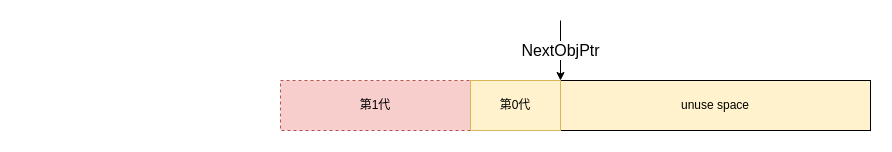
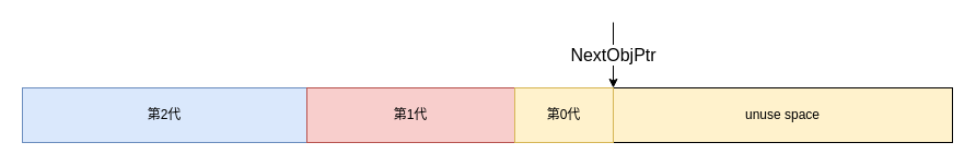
+ <mxCell id="2" value="第2代" style="rounded=0;whiteSpace=wrap;html=1;fillColor=#dae8fc;strokeColor=#6c8ebf;" parent="1" vertex="1"><mxGeometry y="80" width="260" height="50" as="geometry" x="20" /></mxCell>
- <mxCell id="3" value="第1代" style="rounded=0;whiteSpace=wrap;html=1;fillColor=#f8cecc;strokeColor=#b85450;dashed=1;" parent="1" vertex="1"><mxGeometry x="280" y="80" width="190" height="50" as="geometry" /></mxCell>
+ <mxCell id="3" value="第1代" style="rounded=0;whiteSpace=wrap;html=1;fillColor=#f8cecc;strokeColor=#b85450;" parent="1" vertex="1"><mxGeometry x="280" y="80" width="190" height="50" as="geometry" /></mxCell>
